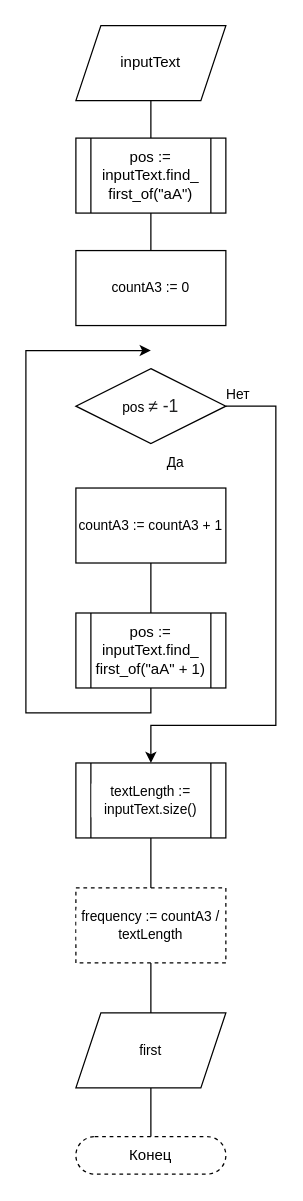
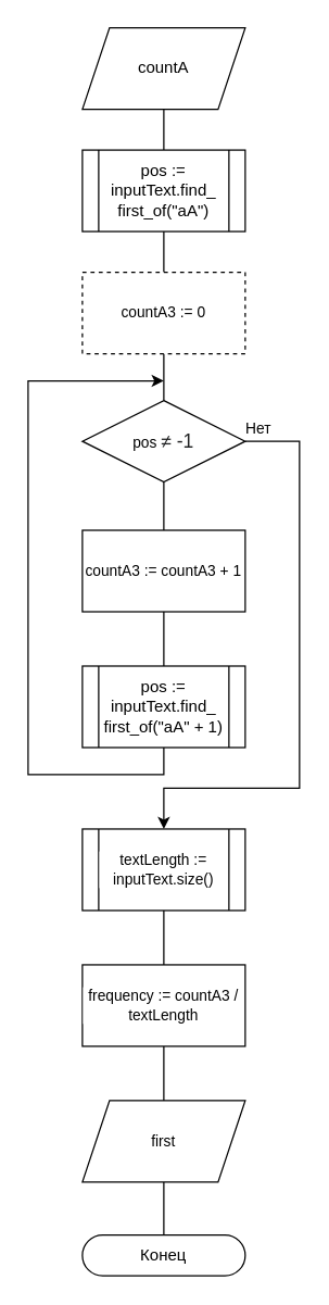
- <mxCell id="3" value="inputText" style="shape=parallelogram;perimeter=parallelogramPerimeter;whiteSpace=wrap;html=1;fixedSize=1;" parent="1" vertex="1"><mxGeometry x="60" y="20" width="120" height="60" as="geometry" /></mxCell>
+ <mxCell id="3" value="countA" style="shape=parallelogram;perimeter=parallelogramPerimeter;whiteSpace=wrap;html=1;fixedSize=1;" parent="1" vertex="1"><mxGeometry x="60" y="20" width="120" height="60" as="geometry" /></mxCell>
- <mxCell id="7" value="countA3 := 0" style="rounded=0;whiteSpace=wrap;html=1;fontFamily=Helvetica;fontSize=11;fontColor=default;labelBackgroundColor=default;" parent="1" vertex="1"><mxGeometry x="60" y="200" width="120" height="60" as="geometry" /></mxCell>
+ <mxCell id="7" value="countA3 := 0" style="rounded=0;whiteSpace=wrap;html=1;fontFamily=Helvetica;fontSize=11;fontColor=default;labelBackgroundColor=default;dashed=1;" parent="1" vertex="1"><mxGeometry x="60" y="200" width="120" height="60" as="geometry" /></mxCell>
+ <mxCell id="6" style="edgeStyle=orthogonalEdgeStyle;rounded=0;orthogonalLoop=1;jettySize=auto;html=1;exitX=0.5;exitY=1;exitDx=0;exitDy=0;entryX=0.5;entryY=0;entryDx=0;entryDy=0;strokeColor=default;align=center;verticalAlign=middle;fontFamily=Helvetica;fontSize=11;fontColor=default;labelBackgroundColor=default;endArrow=none;endFill=0;" parent="1" source="7" target="10" edge="1"><mxGeometry relative="1" as="geometry" /></mxCell>
- <mxCell id="22" value="Да" style="text;html=1;align=center;verticalAlign=middle;whiteSpace=wrap;rounded=0;fontFamily=Helvetica;fontSize=11;fontColor=default;labelBackgroundColor=default;" parent="1" vertex="1"><mxGeometry x="110" y="355" width="60" height="30" as="geometry" /></mxCell>
+ <mxCell id="8" style="edgeStyle=orthogonalEdgeStyle;rounded=0;orthogonalLoop=1;jettySize=auto;html=1;exitX=0.5;exitY=1;exitDx=0;exitDy=0;entryX=0.5;entryY=0;entryDx=0;entryDy=0;strokeColor=default;align=center;verticalAlign=middle;fontFamily=Helvetica;fontSize=11;fontColor=default;labelBackgroundColor=default;endArrow=none;endFill=0;" parent="1" source="10" target="12" edge="1"><mxGeometry relative="1" as="geometry" /></mxCell>
- <mxCell id="18" value="frequency := countA3 / textLength" style="rounded=0;whiteSpace=wrap;html=1;fontFamily=Helvetica;fontSize=11;fontColor=default;labelBackgroundColor=default;dashed=1;" parent="1" vertex="1"><mxGeometry x="60" y="710" width="120" height="60" as="geometry" /></mxCell>
+ <mxCell id="18" value="frequency := countA3 / textLength" style="rounded=0;whiteSpace=wrap;html=1;fontFamily=Helvetica;fontSize=11;fontColor=default;labelBackgroundColor=default;" parent="1" vertex="1"><mxGeometry x="60" y="710" width="120" height="60" as="geometry" /></mxCell>
- <mxCell id="21" value="Конец" style="rounded=1;whiteSpace=wrap;html=1;arcSize=50;dashed=1;" parent="1" vertex="1"><mxGeometry x="60" y="909" width="120" height="30" as="geometry" /></mxCell>
+ <mxCell id="21" value="Конец" style="rounded=1;whiteSpace=wrap;html=1;arcSize=50;" parent="1" vertex="1"><mxGeometry x="60" y="909" width="120" height="30" as="geometry" /></mxCell>
